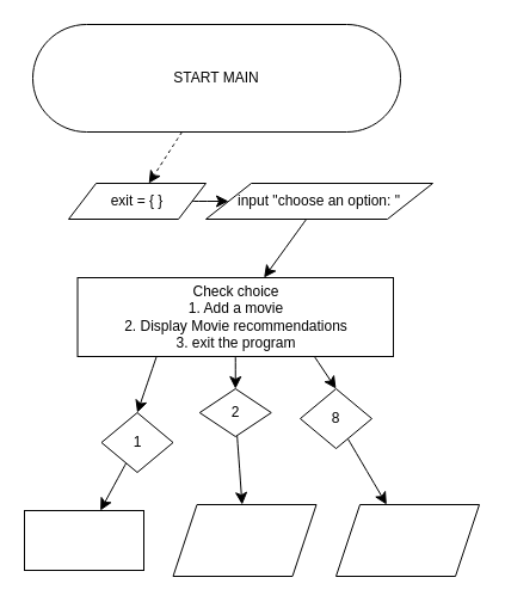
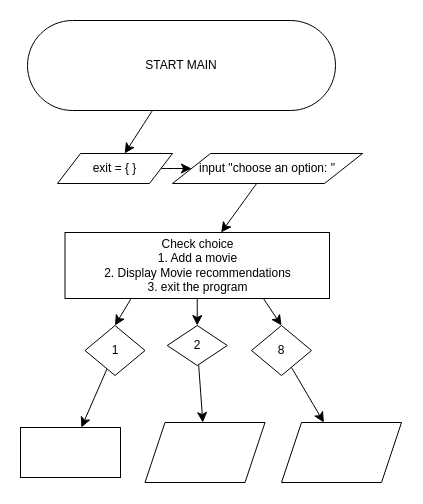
- <mxCell id="2" value="" style="edgeStyle=none;curved=1;rounded=0;orthogonalLoop=1;jettySize=auto;html=1;fontSize=12;startSize=8;endSize=8;dashed=1;" edge="1" parent="1" source="3" target="5"><mxGeometry relative="1" as="geometry" /></mxCell>
+ <mxCell id="2" value="" style="edgeStyle=none;curved=1;rounded=0;orthogonalLoop=1;jettySize=auto;html=1;fontSize=12;startSize=8;endSize=8;" edge="1" parent="1" source="3" target="5"><mxGeometry relative="1" as="geometry" /></mxCell>
- <mxCell id="13" value="1" style="shape=rhombus;html=1;dashed=0;whiteSpace=wrap;perimeter=rhombusPerimeter;" vertex="1" parent="1"><mxGeometry x="84.5" y="345" width="60" height="50" as="geometry" /></mxCell>
+ <mxCell id="13" value="1" style="shape=rhombus;html=1;dashed=0;whiteSpace=wrap;perimeter=rhombusPerimeter;" vertex="1" parent="1"><mxGeometry x="84.5" y="325" width="60" height="50" as="geometry" /></mxCell>
